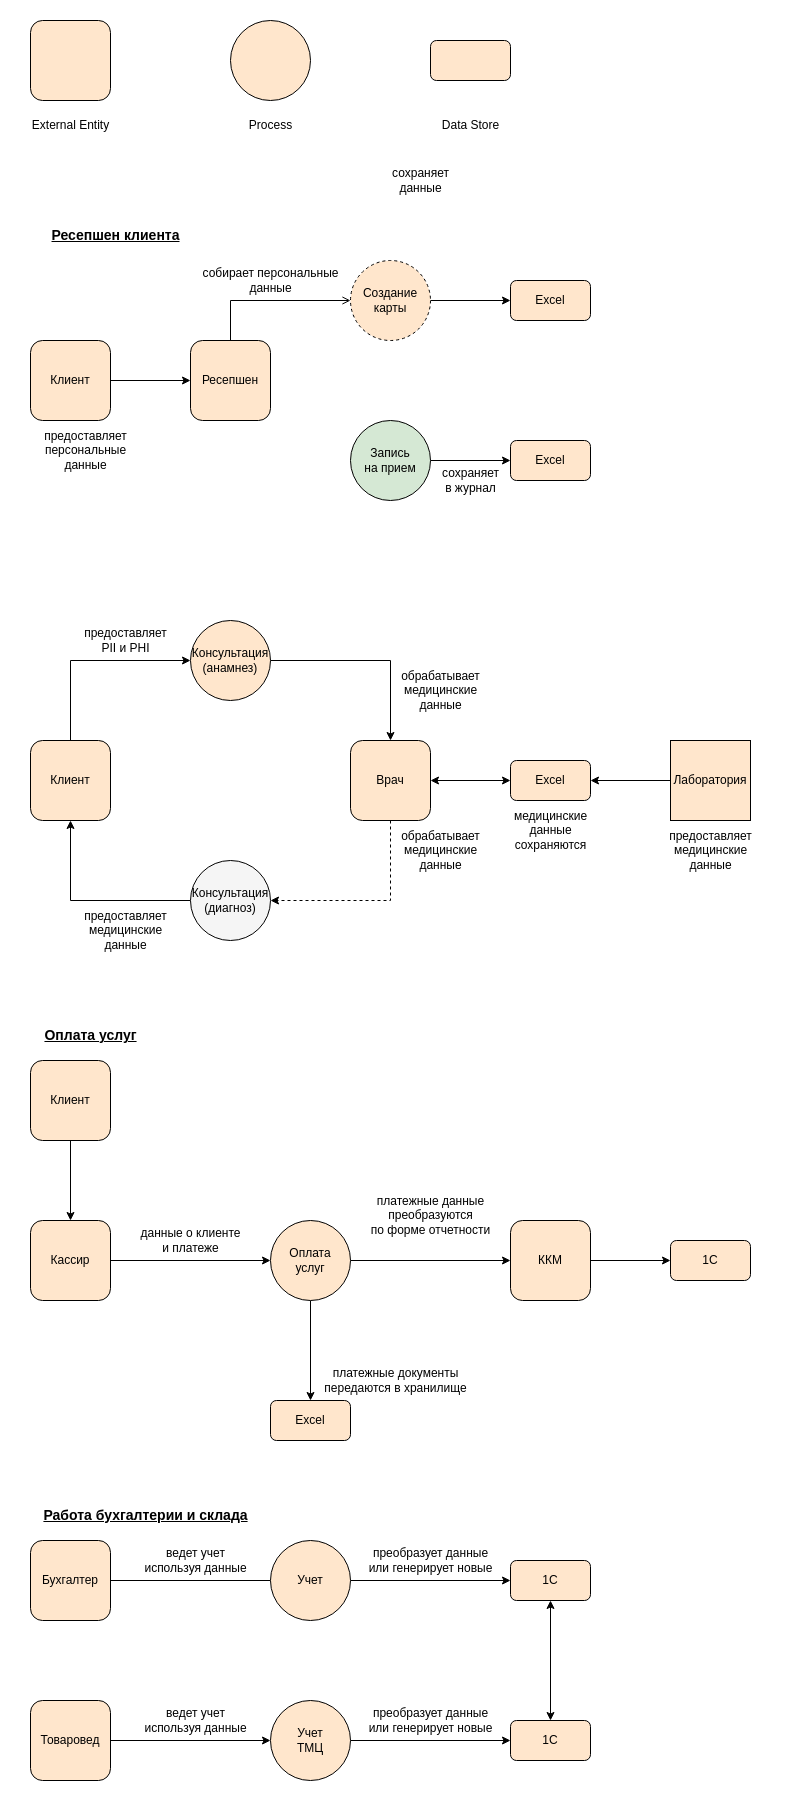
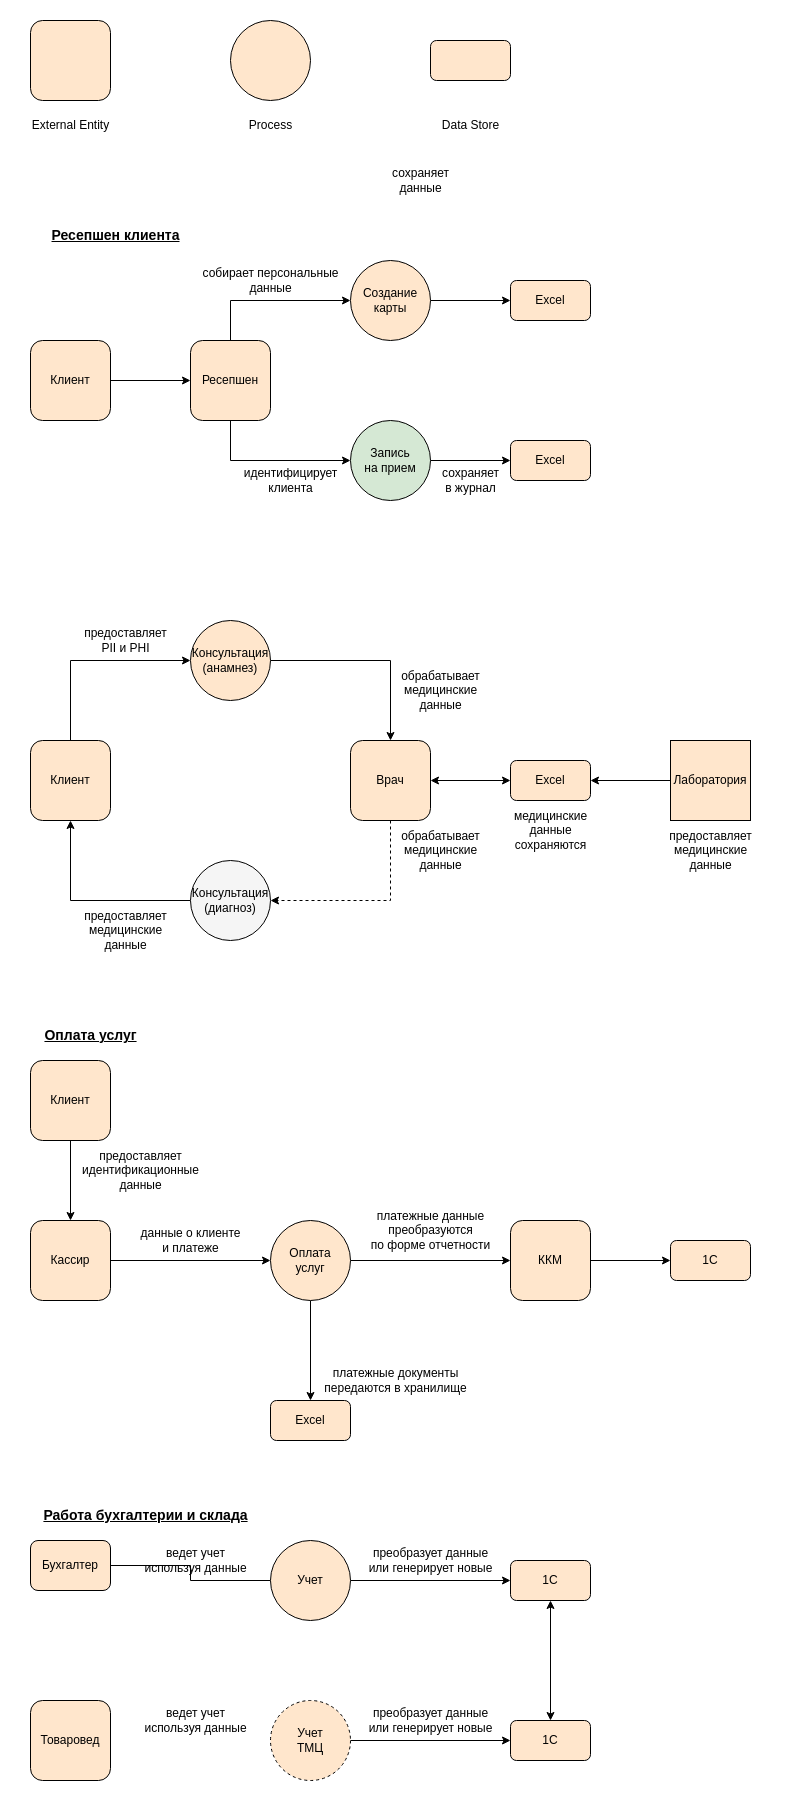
- <mxCell id="37" style="edgeStyle=orthogonalEdgeStyle;rounded=0;orthogonalLoop=1;jettySize=auto;html=1;exitX=0.5;exitY=0;exitDx=0;exitDy=0;endArrow=open;" edge="1" parent="1" source="39" target="46"><mxGeometry relative="1" as="geometry" /></mxCell>
+ <mxCell id="37" style="edgeStyle=orthogonalEdgeStyle;rounded=0;orthogonalLoop=1;jettySize=auto;html=1;exitX=0.5;exitY=0;exitDx=0;exitDy=0;" edge="1" parent="1" source="39" target="46"><mxGeometry relative="1" as="geometry" /></mxCell>
- <mxCell id="46" value="Создание&lt;div&gt;карты&lt;/div&gt;" style="ellipse;whiteSpace=wrap;html=1;aspect=fixed;fillColor=#ffe6cc;strokeColor=#000000;dashed=1;" vertex="1" parent="1"><mxGeometry x="350" y="260" width="80" height="80" as="geometry" /></mxCell>
+ <mxCell id="46" value="Создание&lt;div&gt;карты&lt;/div&gt;" style="ellipse;whiteSpace=wrap;html=1;aspect=fixed;fillColor=#ffe6cc;strokeColor=#000000;" vertex="1" parent="1"><mxGeometry x="350" y="260" width="80" height="80" as="geometry" /></mxCell>
- <mxCell id="40" value="предоставляет&lt;div&gt;персональные&lt;/div&gt;&lt;div&gt;данные&lt;/div&gt;" style="text;html=1;align=center;verticalAlign=middle;resizable=0;points=[];autosize=1;strokeColor=none;fillColor=none;" vertex="1" parent="1"><mxGeometry x="30" y="420" width="110" height="60" as="geometry" /></mxCell>
+ <mxCell id="38" style="edgeStyle=orthogonalEdgeStyle;rounded=0;orthogonalLoop=1;jettySize=auto;html=1;exitX=0.5;exitY=1;exitDx=0;exitDy=0;" edge="1" parent="1" source="39" target="44"><mxGeometry relative="1" as="geometry" /></mxCell>
+ <mxCell id="47" value="&lt;div&gt;идентифицирует&lt;/div&gt;&lt;div&gt;клиента&lt;/div&gt;" style="text;html=1;align=center;verticalAlign=middle;resizable=0;points=[];autosize=1;strokeColor=none;fillColor=none;" vertex="1" parent="1"><mxGeometry x="230" y="460" width="120" height="40" as="geometry" /></mxCell>
+ <mxCell id="14" value="предоставляет&lt;div&gt;идентификационные&lt;/div&gt;&lt;div&gt;данные&lt;/div&gt;" style="text;html=1;align=center;verticalAlign=middle;resizable=0;points=[];autosize=1;strokeColor=none;fillColor=none;" vertex="1" parent="1"><mxGeometry x="70" y="1140" width="140" height="60" as="geometry" /></mxCell>
- <mxCell id="19" value="платежные данные&lt;div&gt;преобразуются&lt;/div&gt;&lt;div&gt;по форме отчетности&lt;/div&gt;" style="text;html=1;align=center;verticalAlign=middle;resizable=0;points=[];autosize=1;strokeColor=none;fillColor=none;" vertex="1" parent="1"><mxGeometry x="360" y="1185" width="140" height="60" as="geometry" /></mxCell>
+ <mxCell id="19" value="платежные данные&lt;div&gt;преобразуются&lt;/div&gt;&lt;div&gt;по форме отчетности&lt;/div&gt;" style="text;html=1;align=center;verticalAlign=middle;resizable=0;points=[];autosize=1;strokeColor=none;fillColor=none;" vertex="1" parent="1"><mxGeometry x="360" y="1200" width="140" height="60" as="geometry" /></mxCell>
- <mxCell id="21" value="Бухгалтер" style="rounded=1;whiteSpace=wrap;html=1;fillColor=#ffe6cc;strokeColor=#000000;" vertex="1" parent="1"><mxGeometry x="30" y="1540" width="80" height="80" as="geometry" /></mxCell>
+ <mxCell id="21" value="Бухгалтер" style="rounded=1;whiteSpace=wrap;html=1;fillColor=#ffe6cc;strokeColor=#000000;" vertex="1" parent="1"><mxGeometry x="30" y="1540" width="80" height="50" as="geometry" /></mxCell>
- <mxCell id="31" style="edgeStyle=orthogonalEdgeStyle;rounded=0;orthogonalLoop=1;jettySize=auto;html=1;" edge="1" parent="1" source="32" target="35"><mxGeometry relative="1" as="geometry" /></mxCell>
- <mxCell id="35" value="Учет&lt;div&gt;ТМЦ&lt;/div&gt;" style="ellipse;whiteSpace=wrap;html=1;aspect=fixed;fillColor=#ffe6cc;strokeColor=#000000;" vertex="1" parent="1"><mxGeometry x="270" y="1700" width="80" height="80" as="geometry" /></mxCell>
+ <mxCell id="35" value="Учет&lt;div&gt;ТМЦ&lt;/div&gt;" style="ellipse;whiteSpace=wrap;html=1;aspect=fixed;fillColor=#ffe6cc;strokeColor=#000000;dashed=1;" vertex="1" parent="1"><mxGeometry x="270" y="1700" width="80" height="80" as="geometry" /></mxCell>
